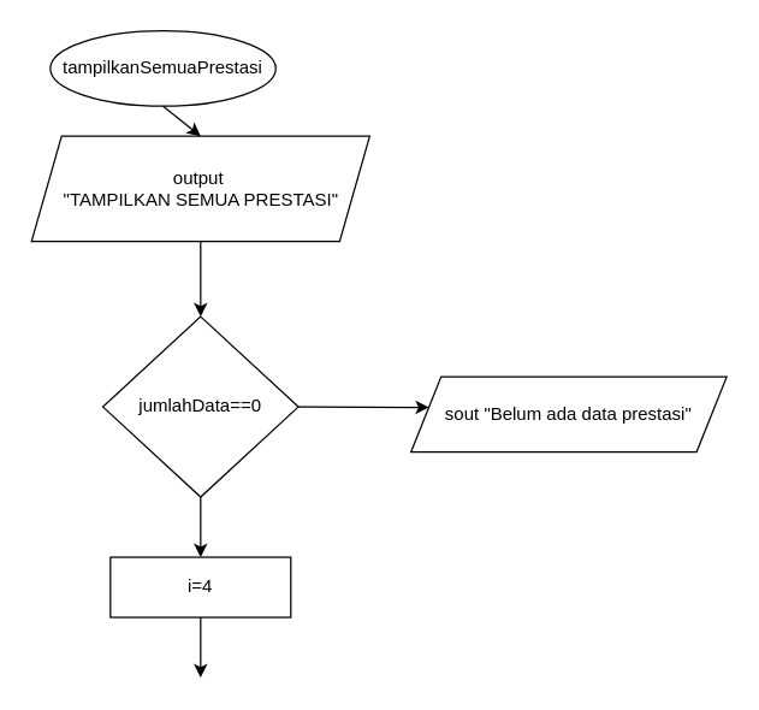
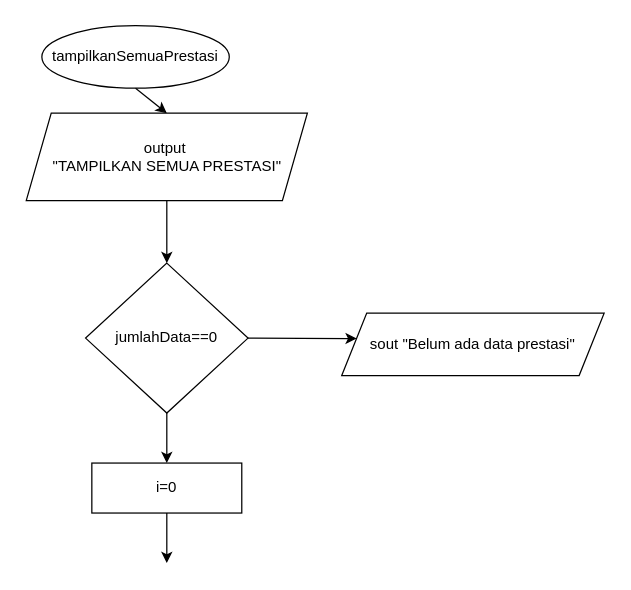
- <mxCell id="11" value="i=4" style="rounded=0;whiteSpace=wrap;html=1;" vertex="1" parent="1"><mxGeometry x="73" y="370" width="120" height="40" as="geometry" /></mxCell>
+ <mxCell id="11" value="i=0" style="rounded=0;whiteSpace=wrap;html=1;" vertex="1" parent="1"><mxGeometry x="73" y="370" width="120" height="40" as="geometry" /></mxCell>
